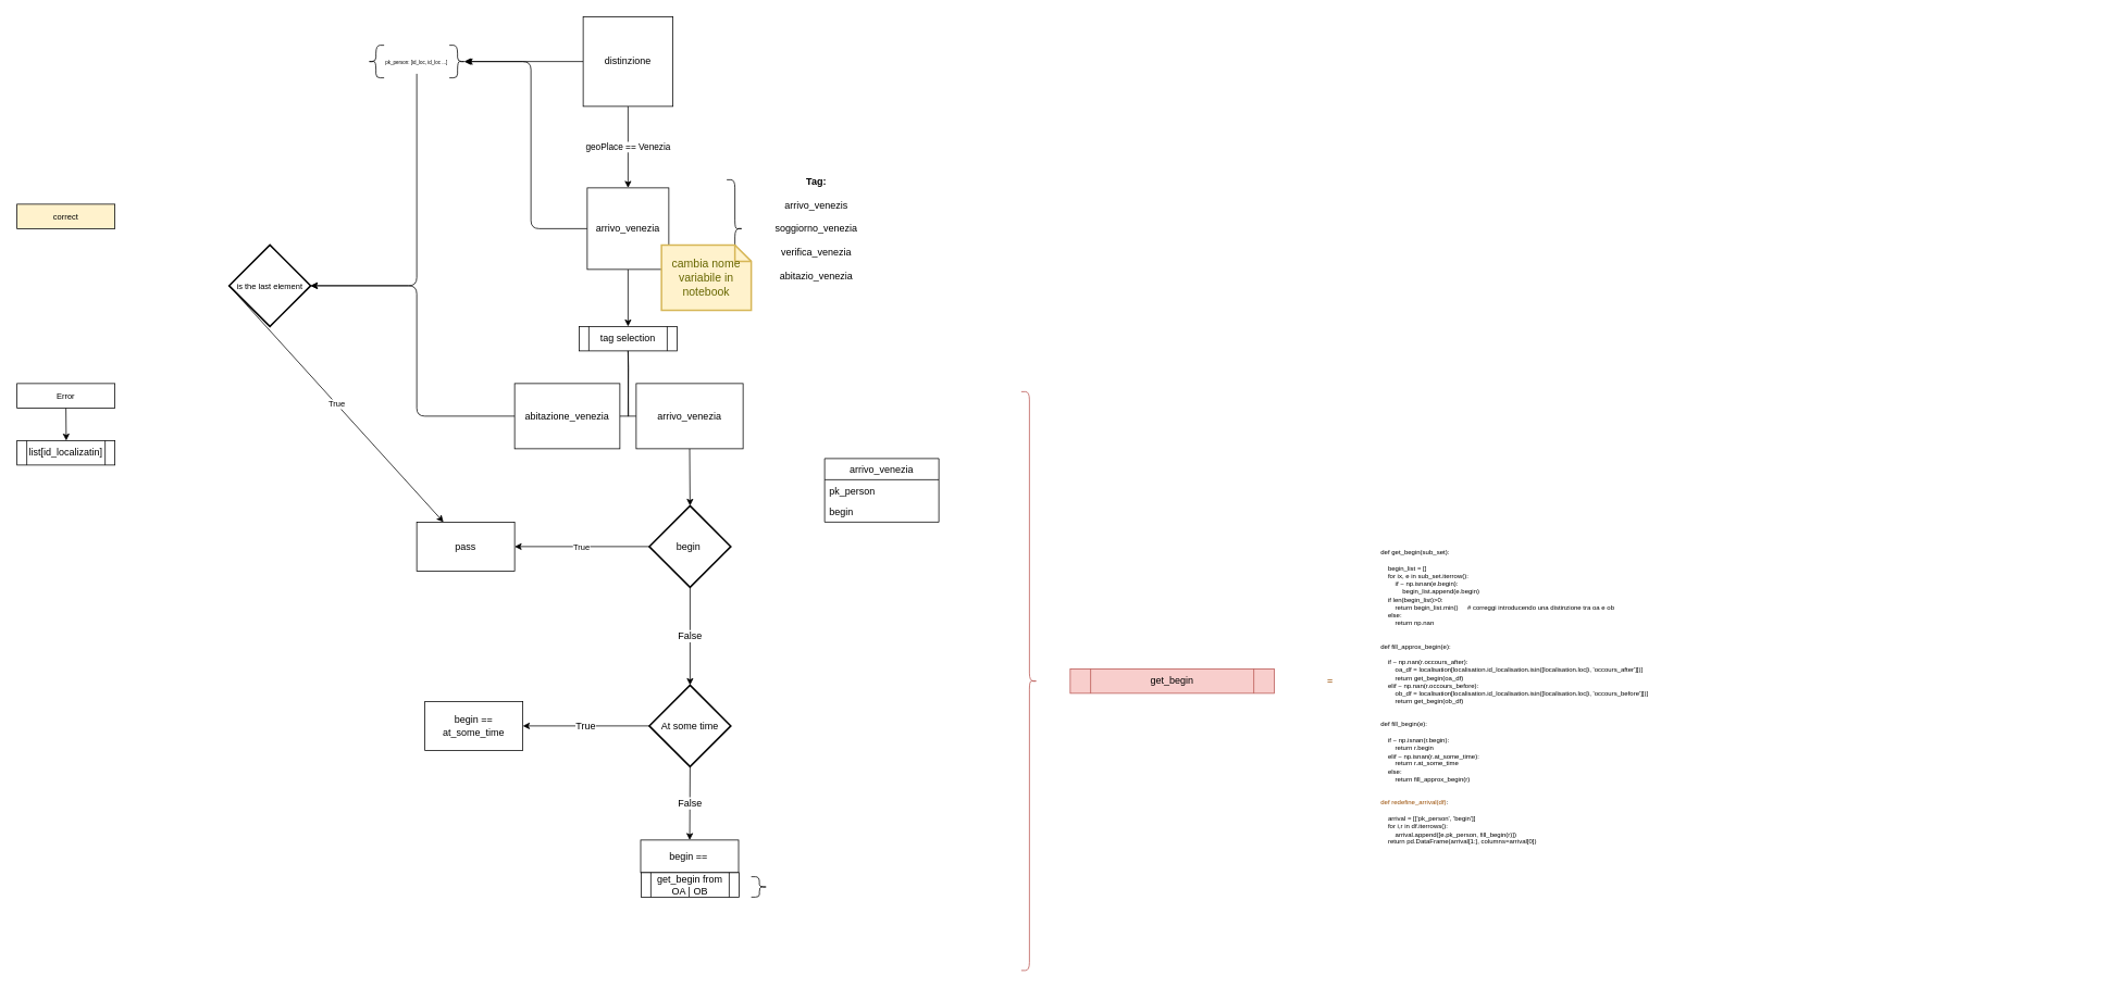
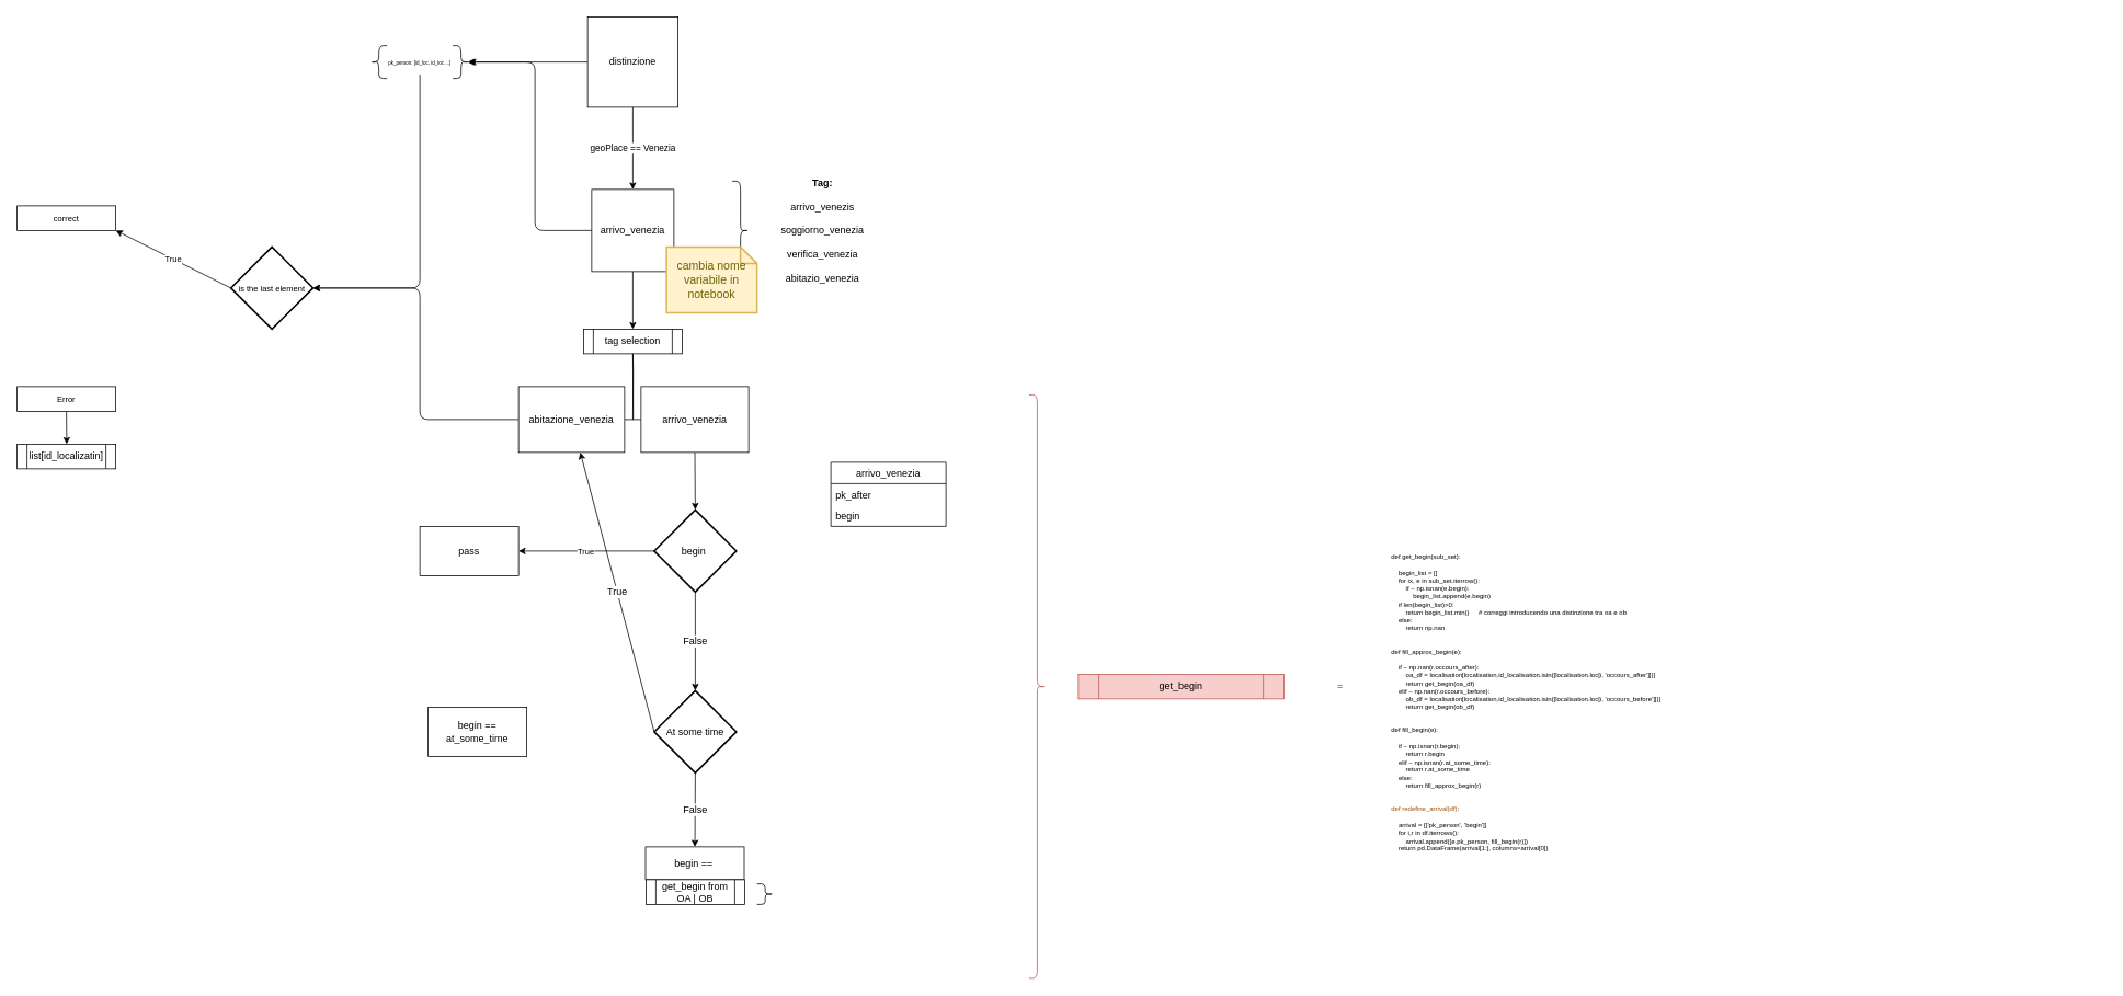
- <mxCell id="27" value="correct" style="rounded=0;whiteSpace=wrap;html=1;fontSize=10;fillColor=#fff2cc;" parent="1" vertex="1"><mxGeometry x="20" y="250" width="120" height="30" as="geometry" /></mxCell>
+ <mxCell id="27" value="correct" style="rounded=0;whiteSpace=wrap;html=1;fontSize=10;" parent="1" vertex="1"><mxGeometry x="20" y="250" width="120" height="30" as="geometry" /></mxCell>
- <mxCell id="23" value="&lt;font style=&quot;font-size: 10px&quot;&gt;True&lt;/font&gt;" style="edgeStyle=none;html=1;exitX=0;exitY=0.5;exitDx=0;exitDy=0;exitPerimeter=0;fontSize=6;" parent="1" source="24" target="31" edge="1"><mxGeometry relative="1" as="geometry"><mxPoint x="140" y="280" as="targetPoint" /></mxGeometry></mxCell>
+ <mxCell id="23" value="&lt;font style=&quot;font-size: 10px&quot;&gt;True&lt;/font&gt;" style="edgeStyle=none;html=1;exitX=0;exitY=0.5;exitDx=0;exitDy=0;exitPerimeter=0;fontSize=6;entryX=1;entryY=1;entryDx=0;entryDy=0;" parent="1" source="24" target="27" edge="1"><mxGeometry relative="1" as="geometry"><mxPoint x="140" y="280" as="targetPoint" /></mxGeometry></mxCell>
- <mxCell id="42" value="pk_person" style="text;strokeColor=none;fillColor=none;align=left;verticalAlign=top;spacingLeft=4;spacingRight=4;overflow=hidden;rotatable=0;points=[[0,0.5],[1,0.5]];portConstraint=eastwest;fontSize=12;" parent="41" vertex="1"><mxGeometry y="26" width="140" height="26" as="geometry" /></mxCell>
+ <mxCell id="42" value="pk_after" style="text;strokeColor=none;fillColor=none;align=left;verticalAlign=top;spacingLeft=4;spacingRight=4;overflow=hidden;rotatable=0;points=[[0,0.5],[1,0.5]];portConstraint=eastwest;fontSize=12;" parent="41" vertex="1"><mxGeometry y="26" width="140" height="26" as="geometry" /></mxCell>
- <mxCell id="32" value="True" style="edgeStyle=none;html=1;exitX=0;exitY=0.5;exitDx=0;exitDy=0;exitPerimeter=0;fontSize=12;entryX=1;entryY=0.5;entryDx=0;entryDy=0;" parent="1" source="34" target="35" edge="1"><mxGeometry relative="1" as="geometry"><mxPoint x="550" y="900.176" as="targetPoint" /></mxGeometry></mxCell>
+ <mxCell id="32" value="True" style="edgeStyle=none;html=1;exitX=0;exitY=0.5;exitDx=0;exitDy=0;exitPerimeter=0;fontSize=12;" parent="1" source="34" target="16" edge="1"><mxGeometry relative="1" as="geometry"><mxPoint x="550" y="900.176" as="targetPoint" /></mxGeometry></mxCell>
